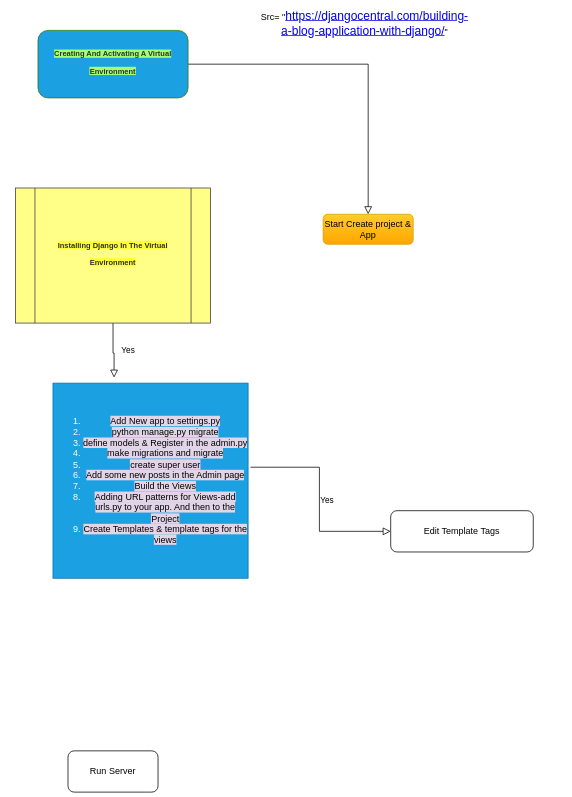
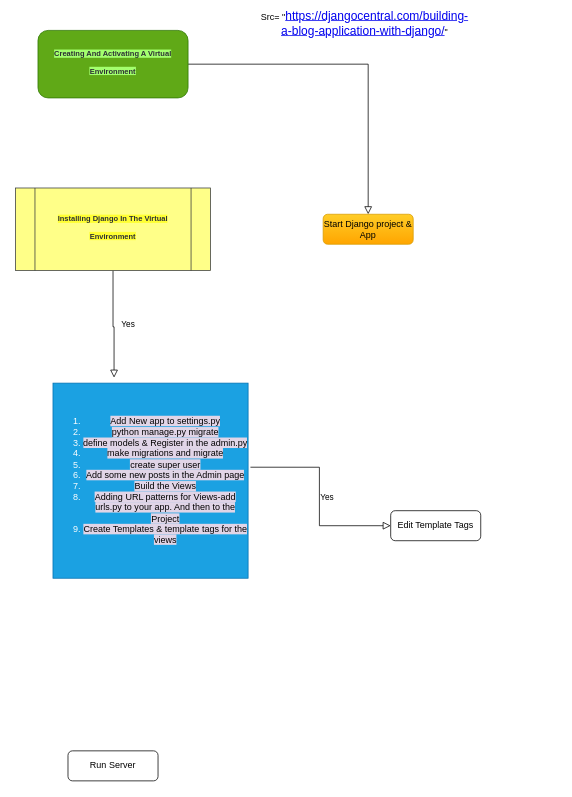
- <mxCell id="3" value="&lt;h2 style=&quot;padding: 0px ; margin: 0px 0px 0.5em ; list-style: none ; border: 0px ; outline: none ; box-sizing: border-box ; line-height: 1.3 ; color: rgb(44 , 47 , 52)&quot;&gt;&lt;font style=&quot;font-size: 10px ; background-color: rgb(163 , 255 , 110)&quot;&gt;Creating And Activating A Virtual Environment&lt;/font&gt;&lt;/h2&gt;" style="rounded=1;whiteSpace=wrap;html=1;fontSize=12;glass=0;strokeWidth=1;shadow=0;fillColor=#1ba1e2;strokeColor=#2D7600;fontColor=#ffffff;" parent="1" vertex="1"><mxGeometry x="50" y="40" width="200" height="90" as="geometry" /></mxCell>
+ <mxCell id="3" value="&lt;h2 style=&quot;padding: 0px ; margin: 0px 0px 0.5em ; list-style: none ; border: 0px ; outline: none ; box-sizing: border-box ; line-height: 1.3 ; color: rgb(44 , 47 , 52)&quot;&gt;&lt;font style=&quot;font-size: 10px ; background-color: rgb(163 , 255 , 110)&quot;&gt;Creating And Activating A Virtual Environment&lt;/font&gt;&lt;/h2&gt;" style="rounded=1;whiteSpace=wrap;html=1;fontSize=12;glass=0;strokeWidth=1;shadow=0;fillColor=#60a917;strokeColor=#2D7600;fontColor=#ffffff;" parent="1" vertex="1"><mxGeometry x="50" y="40" width="200" height="90" as="geometry" /></mxCell>
- <mxCell id="5" value="Start Create project &amp;amp; App" style="rounded=1;whiteSpace=wrap;html=1;fontSize=12;glass=0;strokeWidth=1;shadow=0;gradientColor=#ffa500;fillColor=#ffcd28;strokeColor=#d79b00;" parent="1" vertex="1"><mxGeometry x="430" y="285" width="120" height="40" as="geometry" /></mxCell>
+ <mxCell id="5" value="Start Django project &amp;amp; App" style="rounded=1;whiteSpace=wrap;html=1;fontSize=12;glass=0;strokeWidth=1;shadow=0;gradientColor=#ffa500;fillColor=#ffcd28;strokeColor=#d79b00;" parent="1" vertex="1"><mxGeometry x="430" y="285" width="120" height="40" as="geometry" /></mxCell>
- <mxCell id="11" value="&lt;h2 style=&quot;white-space: normal ; padding: 0px ; margin: 0px 0px 0.5em ; list-style: none ; border: 0px ; outline: none ; box-sizing: border-box ; line-height: 1.3 ; color: rgb(44 , 47 , 52)&quot;&gt;&lt;font style=&quot;font-size: 10px ; background-color: rgb(255 , 255 , 51)&quot;&gt;Installing Django In The Virtual Environment&lt;/font&gt;&lt;/h2&gt;" style="shape=process;whiteSpace=wrap;html=1;backgroundOutline=1;fillColor=#ffff88;strokeColor=#36393d;" vertex="1" parent="1"><mxGeometry x="20" y="250" width="260" height="180" as="geometry" /></mxCell>
+ <mxCell id="11" value="&lt;h2 style=&quot;white-space: normal ; padding: 0px ; margin: 0px 0px 0.5em ; list-style: none ; border: 0px ; outline: none ; box-sizing: border-box ; line-height: 1.3 ; color: rgb(44 , 47 , 52)&quot;&gt;&lt;font style=&quot;font-size: 10px ; background-color: rgb(255 , 255 , 51)&quot;&gt;Installing Django In The Virtual Environment&lt;/font&gt;&lt;/h2&gt;" style="shape=process;whiteSpace=wrap;html=1;backgroundOutline=1;fillColor=#ffff88;strokeColor=#36393d;" vertex="1" parent="1"><mxGeometry x="20" y="250" width="260" height="110" as="geometry" /></mxCell>
- <mxCell id="8" value="Edit Template Tags" style="rounded=1;whiteSpace=wrap;html=1;fontSize=12;glass=0;strokeWidth=1;shadow=0;" parent="1" vertex="1"><mxGeometry x="520" y="680" width="190" height="55" as="geometry" /></mxCell>
+ <mxCell id="8" value="Edit Template Tags" style="rounded=1;whiteSpace=wrap;html=1;fontSize=12;glass=0;strokeWidth=1;shadow=0;" parent="1" vertex="1"><mxGeometry x="520" y="680" width="120" height="40" as="geometry" /></mxCell>
- <mxCell id="7" value="Run Server" style="rounded=1;whiteSpace=wrap;html=1;fontSize=12;glass=0;strokeWidth=1;shadow=0;" parent="1" vertex="1"><mxGeometry x="90" y="1000" width="120" height="55" as="geometry" /></mxCell>
+ <mxCell id="7" value="Run Server" style="rounded=1;whiteSpace=wrap;html=1;fontSize=12;glass=0;strokeWidth=1;shadow=0;" parent="1" vertex="1"><mxGeometry x="90" y="1000" width="120" height="40" as="geometry" /></mxCell>
